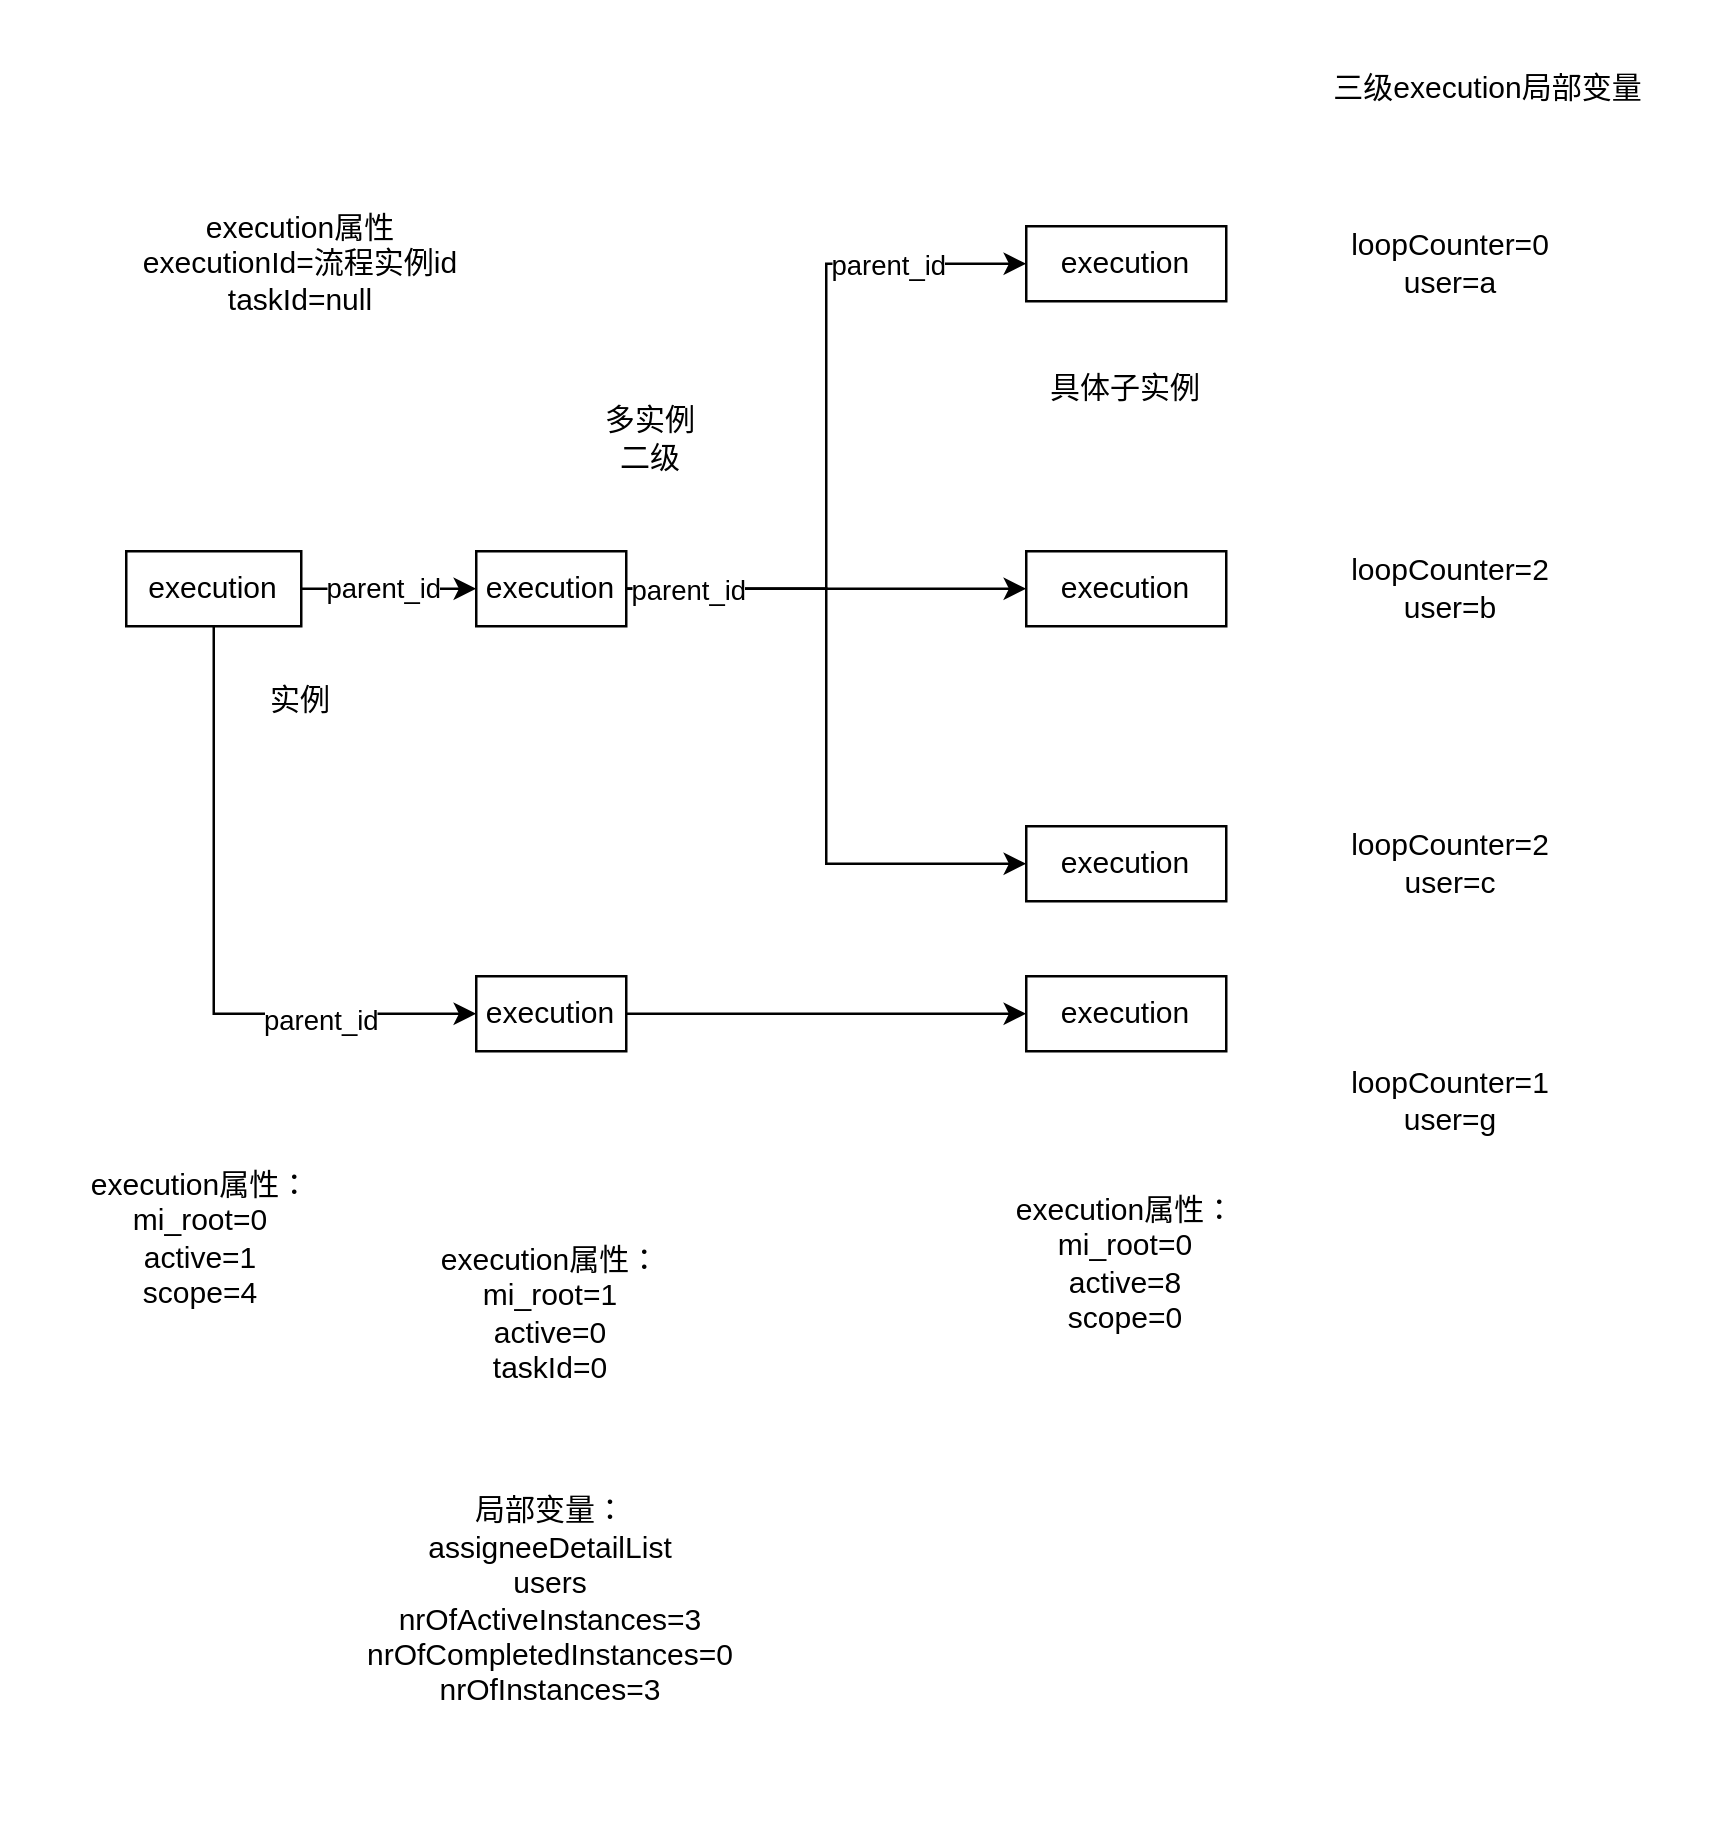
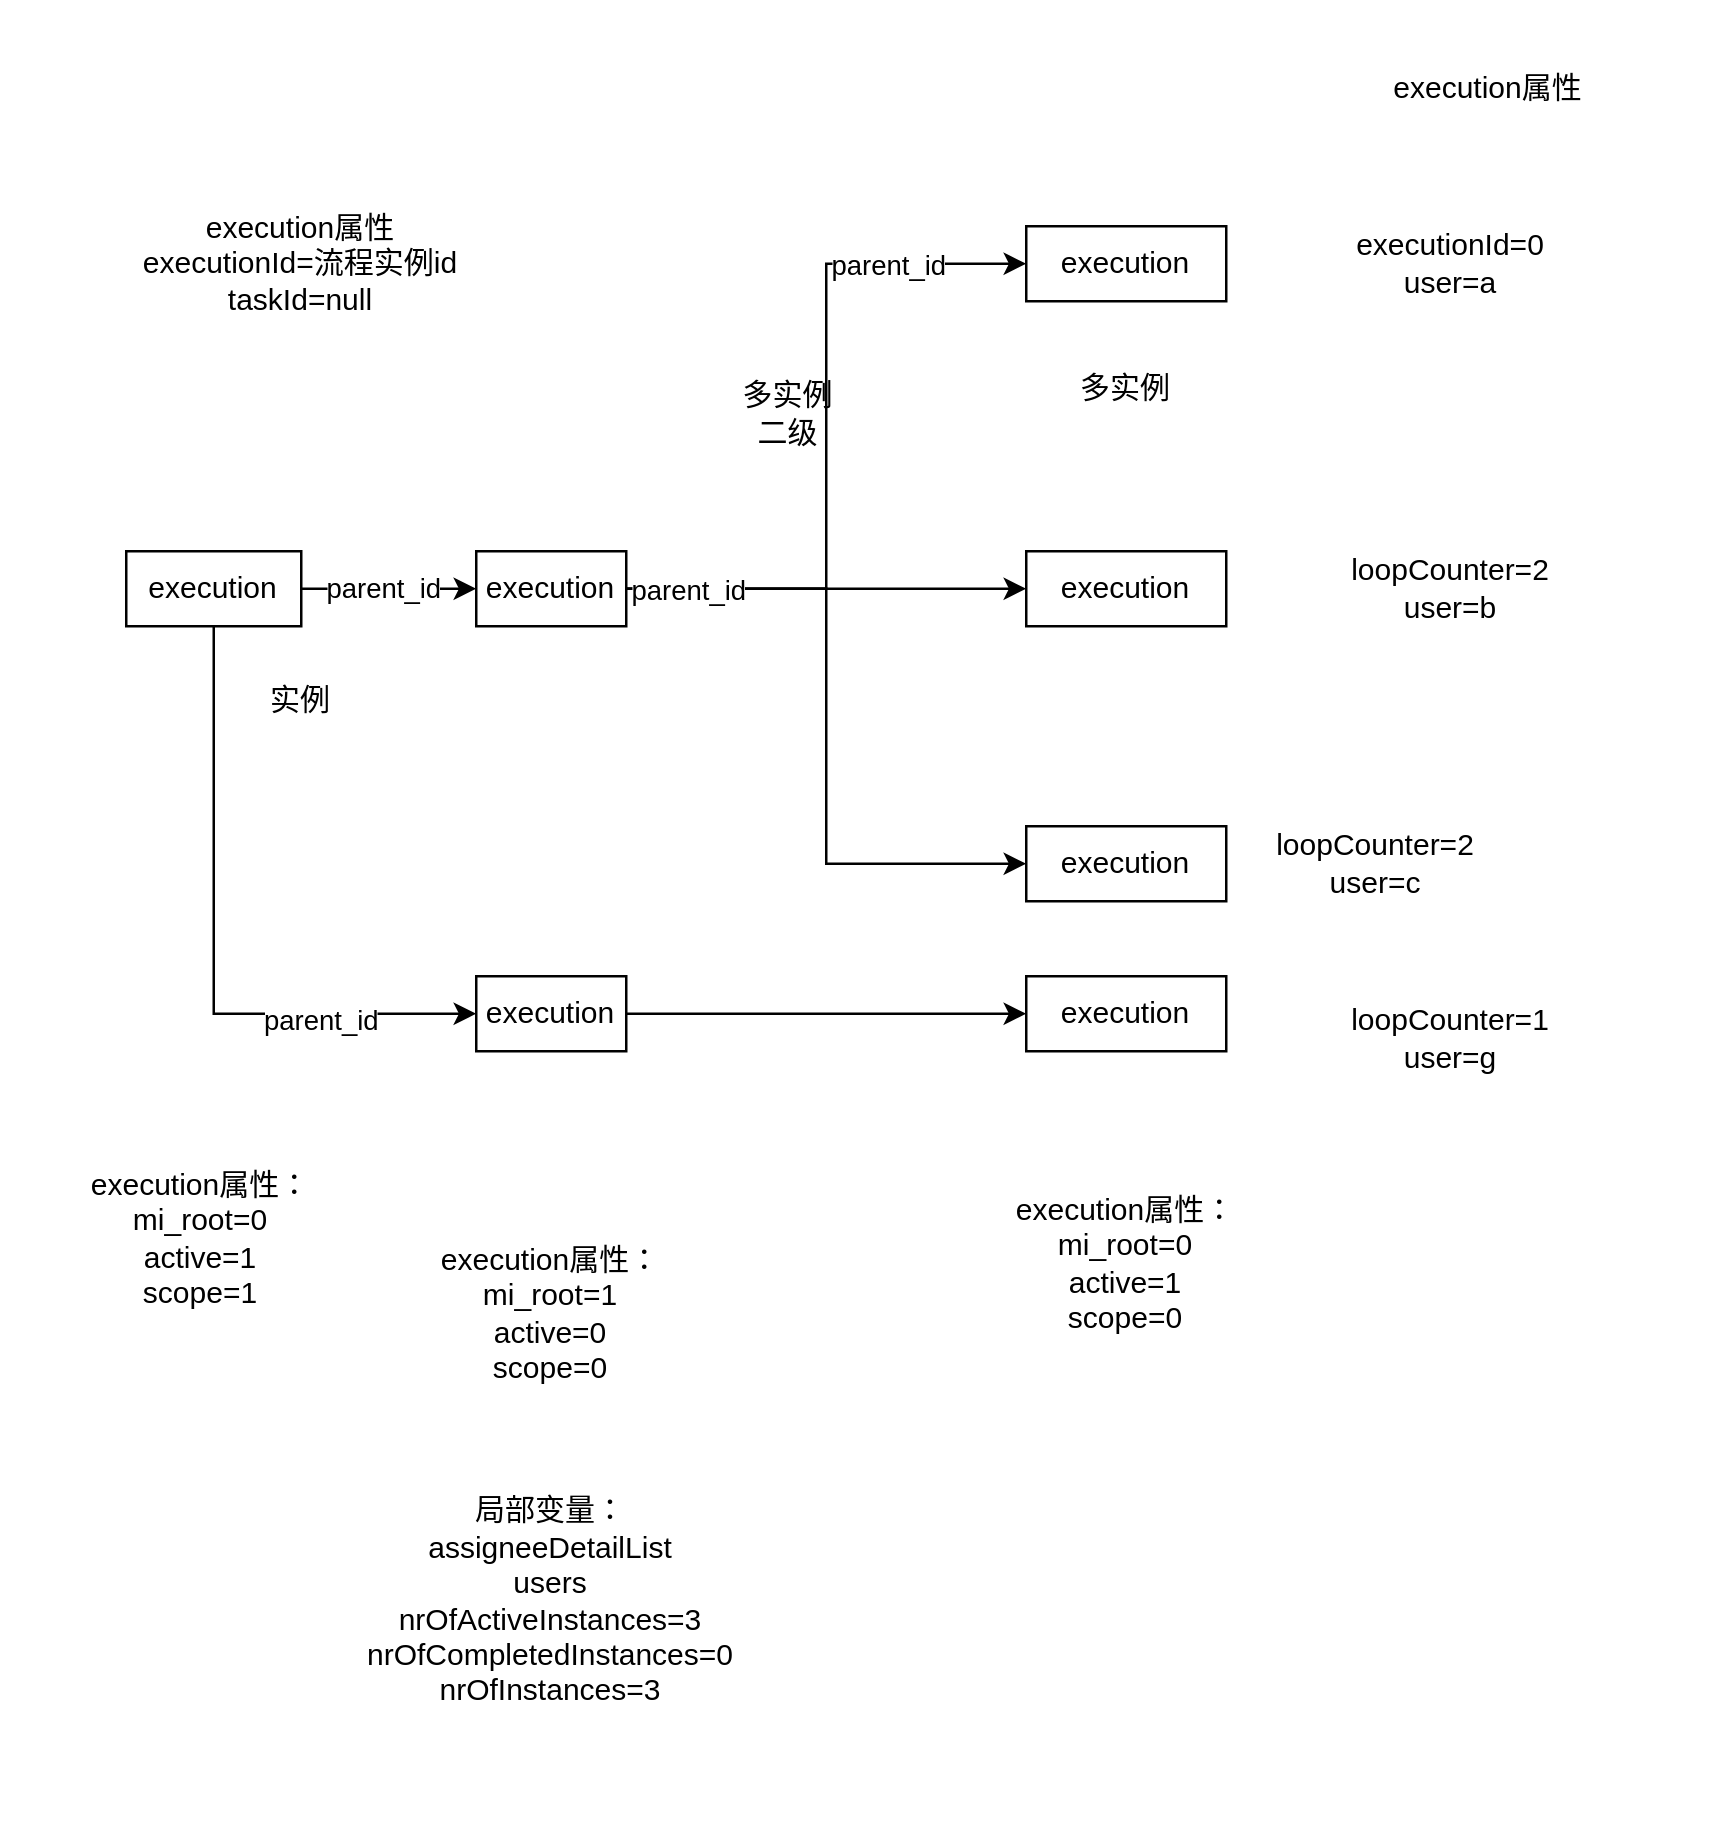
- <mxCell id="22" value="三级execution局部变量" style="text;html=1;strokeColor=none;fillColor=none;align=center;verticalAlign=middle;whiteSpace=wrap;rounded=0;" parent="1" vertex="1"><mxGeometry x="520" y="20" width="150" height="30" as="geometry" /></mxCell>
+ <mxCell id="22" value="execution属性" style="text;html=1;strokeColor=none;fillColor=none;align=center;verticalAlign=middle;whiteSpace=wrap;rounded=0;" parent="1" vertex="1"><mxGeometry x="520" y="20" width="150" height="30" as="geometry" /></mxCell>
- <mxCell id="19" value="loopCounter=0&lt;br&gt;user=a" style="text;html=1;strokeColor=none;fillColor=none;align=center;verticalAlign=middle;whiteSpace=wrap;rounded=0;" parent="1" vertex="1"><mxGeometry x="530" y="90" width="100" height="30" as="geometry" /></mxCell>
+ <mxCell id="19" value="executionId=0&lt;br&gt;user=a" style="text;html=1;strokeColor=none;fillColor=none;align=center;verticalAlign=middle;whiteSpace=wrap;rounded=0;" parent="1" vertex="1"><mxGeometry x="530" y="90" width="100" height="30" as="geometry" /></mxCell>
- <mxCell id="18" value="具体子实例" style="text;html=1;strokeColor=none;fillColor=none;align=center;verticalAlign=middle;whiteSpace=wrap;rounded=0;" parent="1" vertex="1"><mxGeometry x="410" y="140" width="80" height="30" as="geometry" /></mxCell>
+ <mxCell id="18" value="多实例" style="text;html=1;strokeColor=none;fillColor=none;align=center;verticalAlign=middle;whiteSpace=wrap;rounded=0;" parent="1" vertex="1"><mxGeometry x="410" y="140" width="80" height="30" as="geometry" /></mxCell>
- <mxCell id="17" value="多实例&lt;br&gt;二级" style="text;html=1;strokeColor=none;fillColor=none;align=center;verticalAlign=middle;whiteSpace=wrap;rounded=0;" parent="1" vertex="1"><mxGeometry x="230" y="160" width="60" height="30" as="geometry" /></mxCell>
+ <mxCell id="17" value="多实例&lt;br&gt;二级" style="text;html=1;strokeColor=none;fillColor=none;align=center;verticalAlign=middle;whiteSpace=wrap;rounded=0;" parent="1" vertex="1"><mxGeometry x="285" y="150" width="60" height="30" as="geometry" /></mxCell>
- <mxCell id="21" value="loopCounter=2&lt;br&gt;user=c" style="text;html=1;strokeColor=none;fillColor=none;align=center;verticalAlign=middle;whiteSpace=wrap;rounded=0;" parent="1" vertex="1"><mxGeometry x="530" y="330" width="100" height="30" as="geometry" /></mxCell>
+ <mxCell id="21" value="loopCounter=2&lt;br&gt;user=c" style="text;html=1;strokeColor=none;fillColor=none;align=center;verticalAlign=middle;whiteSpace=wrap;rounded=0;" parent="1" vertex="1"><mxGeometry x="500" y="330" width="100" height="30" as="geometry" /></mxCell>
- <mxCell id="31" value="loopCounter=1&lt;br&gt;user=g" style="text;html=1;strokeColor=none;fillColor=none;align=center;verticalAlign=middle;whiteSpace=wrap;rounded=0;" vertex="1" parent="1"><mxGeometry x="530" y="425" width="100" height="30" as="geometry" /></mxCell>
+ <mxCell id="31" value="loopCounter=1&lt;br&gt;user=g" style="text;html=1;strokeColor=none;fillColor=none;align=center;verticalAlign=middle;whiteSpace=wrap;rounded=0;" vertex="1" parent="1"><mxGeometry x="530" y="400" width="100" height="30" as="geometry" /></mxCell>
- <mxCell id="25" value="execution属性：&lt;br&gt;mi_root=0&lt;br&gt;active=1&lt;br&gt;scope=4" style="text;html=1;strokeColor=none;fillColor=none;align=center;verticalAlign=middle;whiteSpace=wrap;rounded=0;" parent="1" vertex="1"><mxGeometry x="20" y="450" width="120" height="90" as="geometry" /></mxCell>
+ <mxCell id="25" value="execution属性：&lt;br&gt;mi_root=0&lt;br&gt;active=1&lt;br&gt;scope=1" style="text;html=1;strokeColor=none;fillColor=none;align=center;verticalAlign=middle;whiteSpace=wrap;rounded=0;" parent="1" vertex="1"><mxGeometry x="20" y="450" width="120" height="90" as="geometry" /></mxCell>
- <mxCell id="26" value="execution属性：&lt;br&gt;mi_root=0&lt;br&gt;active=8&lt;br&gt;scope=0" style="text;html=1;strokeColor=none;fillColor=none;align=center;verticalAlign=middle;whiteSpace=wrap;rounded=0;" parent="1" vertex="1"><mxGeometry x="390" y="460" width="120" height="90" as="geometry" /></mxCell>
+ <mxCell id="26" value="execution属性：&lt;br&gt;mi_root=0&lt;br&gt;active=1&lt;br&gt;scope=0" style="text;html=1;strokeColor=none;fillColor=none;align=center;verticalAlign=middle;whiteSpace=wrap;rounded=0;" parent="1" vertex="1"><mxGeometry x="390" y="460" width="120" height="90" as="geometry" /></mxCell>
- <mxCell id="24" value="execution属性：&lt;br&gt;mi_root=1&lt;br&gt;active=0&lt;br&gt;taskId=0" style="text;html=1;strokeColor=none;fillColor=none;align=center;verticalAlign=middle;whiteSpace=wrap;rounded=0;" parent="1" vertex="1"><mxGeometry x="160" y="480" width="120" height="90" as="geometry" /></mxCell>
+ <mxCell id="24" value="execution属性：&lt;br&gt;mi_root=1&lt;br&gt;active=0&lt;br&gt;scope=0" style="text;html=1;strokeColor=none;fillColor=none;align=center;verticalAlign=middle;whiteSpace=wrap;rounded=0;" parent="1" vertex="1"><mxGeometry x="160" y="480" width="120" height="90" as="geometry" /></mxCell>
